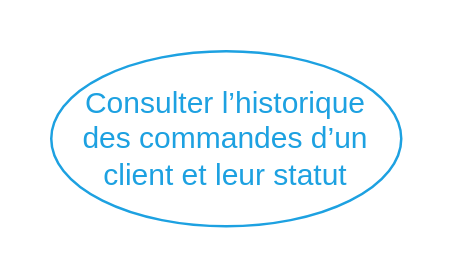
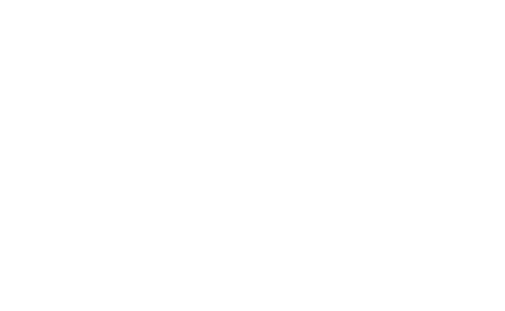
- <mxCell id="2" value="&lt;font color=&quot;#1da1e1&quot;&gt;Consulter l’historique &lt;br&gt;des commandes d’un client et leur statut&lt;/font&gt;" style="ellipse;whiteSpace=wrap;html=1;fillColor=none;strokeColor=#1DA1E1;" parent="1" vertex="1"><mxGeometry x="20" y="20" width="140" height="70" as="geometry" /></mxCell>
